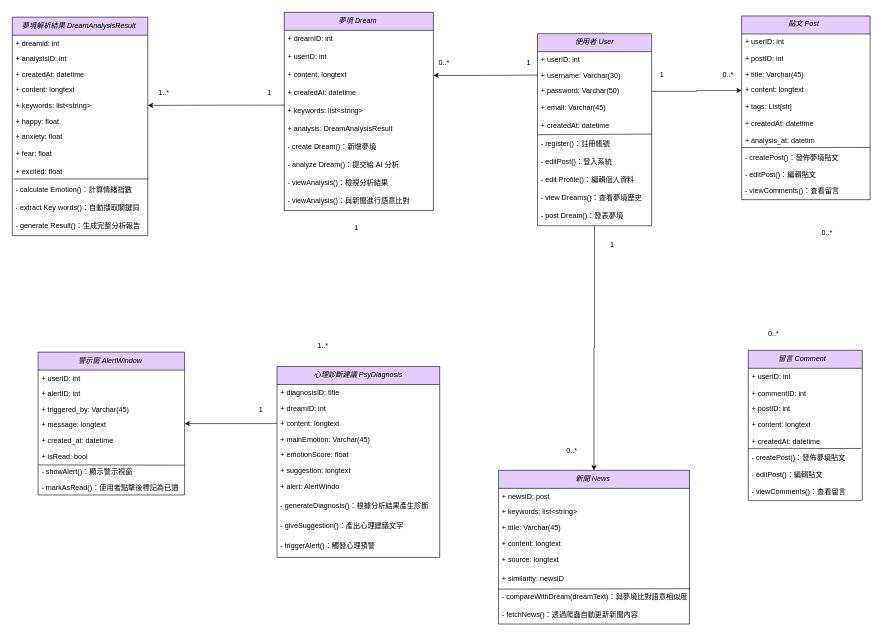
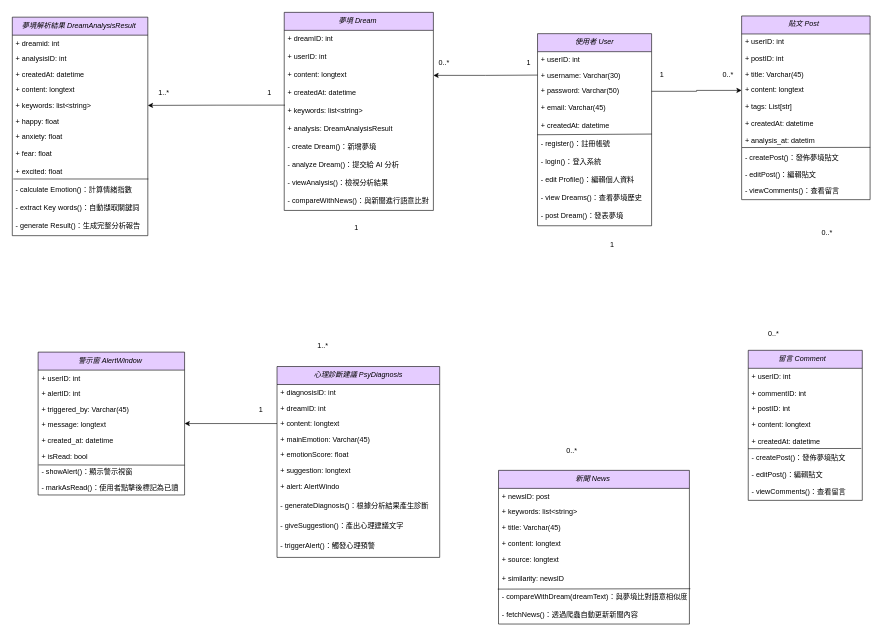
- <mxCell id="10" value="- editPost()：登入系統" style="text;align=left;verticalAlign=top;spacingLeft=4;spacingRight=4;overflow=hidden;rotatable=0;points=[[0,0.5],[1,0.5]];portConstraint=eastwest;rounded=0;shadow=0;html=0;" vertex="1" parent="2"><mxGeometry y="200" width="190" height="30" as="geometry" /></mxCell>
+ <mxCell id="10" value="- login()：登入系統" style="text;align=left;verticalAlign=top;spacingLeft=4;spacingRight=4;overflow=hidden;rotatable=0;points=[[0,0.5],[1,0.5]];portConstraint=eastwest;rounded=0;shadow=0;html=0;" vertex="1" parent="2"><mxGeometry y="200" width="190" height="30" as="geometry" /></mxCell>
- <mxCell id="24" value="- viewAnalysis()：與新聞進行語意比對" style="text;align=left;verticalAlign=top;spacingLeft=4;spacingRight=4;overflow=hidden;rotatable=0;points=[[0,0.5],[1,0.5]];portConstraint=eastwest;rounded=0;shadow=0;html=0;" vertex="1" parent="14"><mxGeometry y="300" width="248.5" height="30" as="geometry" /></mxCell>
+ <mxCell id="24" value="- compareWithNews()：與新聞進行語意比對" style="text;align=left;verticalAlign=top;spacingLeft=4;spacingRight=4;overflow=hidden;rotatable=0;points=[[0,0.5],[1,0.5]];portConstraint=eastwest;rounded=0;shadow=0;html=0;" vertex="1" parent="14"><mxGeometry y="300" width="248.5" height="30" as="geometry" /></mxCell>
- <mxCell id="79" style="edgeStyle=orthogonalEdgeStyle;rounded=0;orthogonalLoop=1;jettySize=auto;html=1;exitX=0.5;exitY=0;exitDx=0;exitDy=0;entryX=0.5;entryY=1;entryDx=0;entryDy=0;startArrow=classic;startFill=1;endArrow=none;" edge="1" parent="1" source="25" target="2"><mxGeometry relative="1" as="geometry" /></mxCell>
- <mxCell id="58" value="+ diagnosisID: title&#10;&#10;" style="text;align=left;verticalAlign=top;spacingLeft=4;spacingRight=4;overflow=hidden;rotatable=0;points=[[0,0.5],[1,0.5]];portConstraint=eastwest;" vertex="1" parent="57"><mxGeometry y="30" width="271" height="26" as="geometry" /></mxCell>
+ <mxCell id="58" value="+ diagnosisID: int&#10;&#10;" style="text;align=left;verticalAlign=top;spacingLeft=4;spacingRight=4;overflow=hidden;rotatable=0;points=[[0,0.5],[1,0.5]];portConstraint=eastwest;" vertex="1" parent="57"><mxGeometry y="30" width="271" height="26" as="geometry" /></mxCell>
